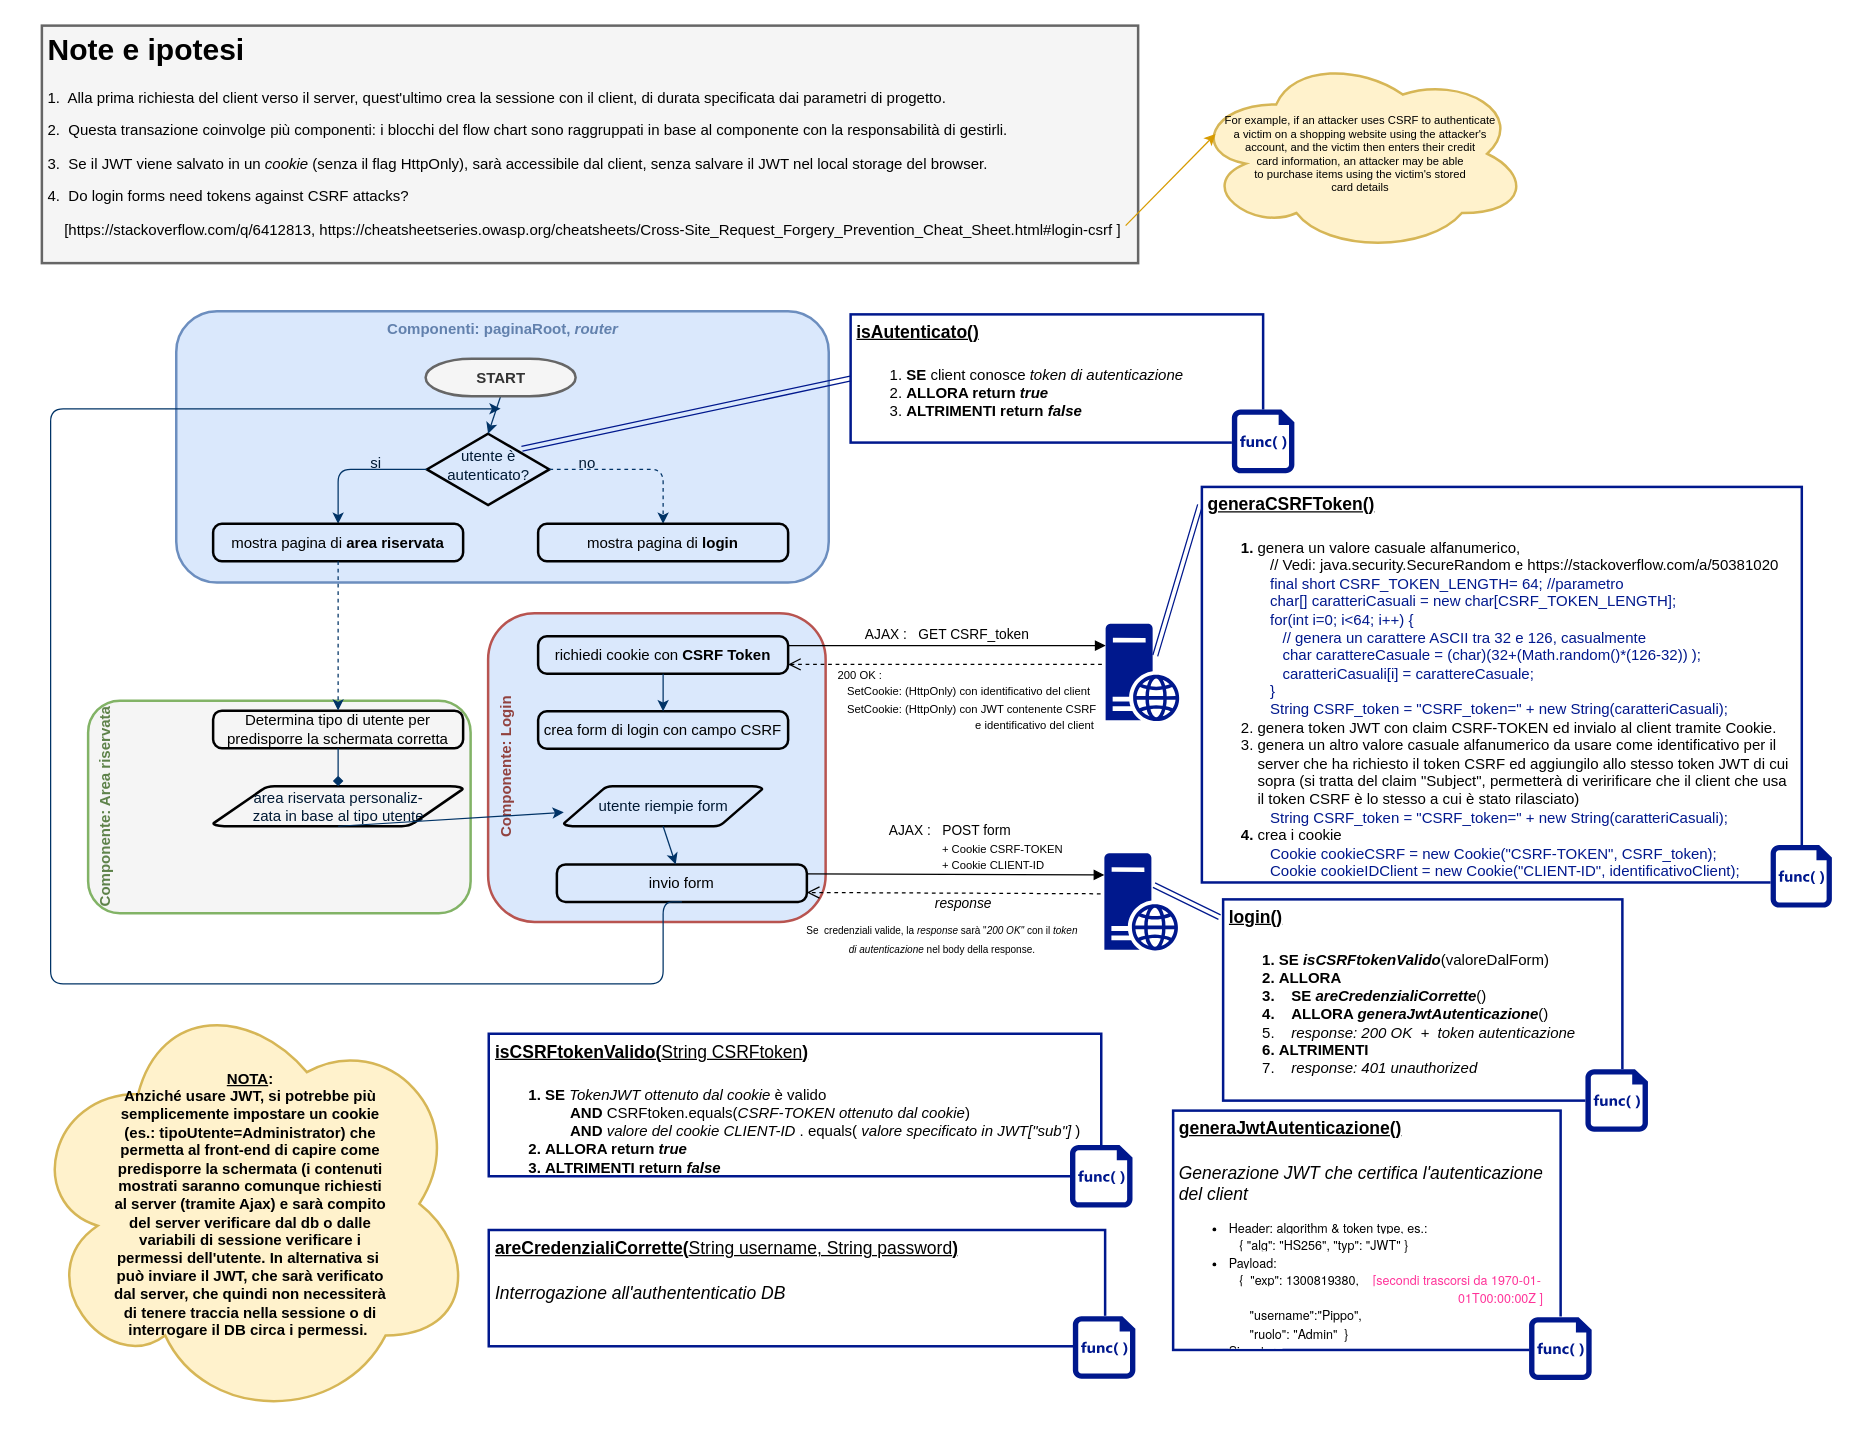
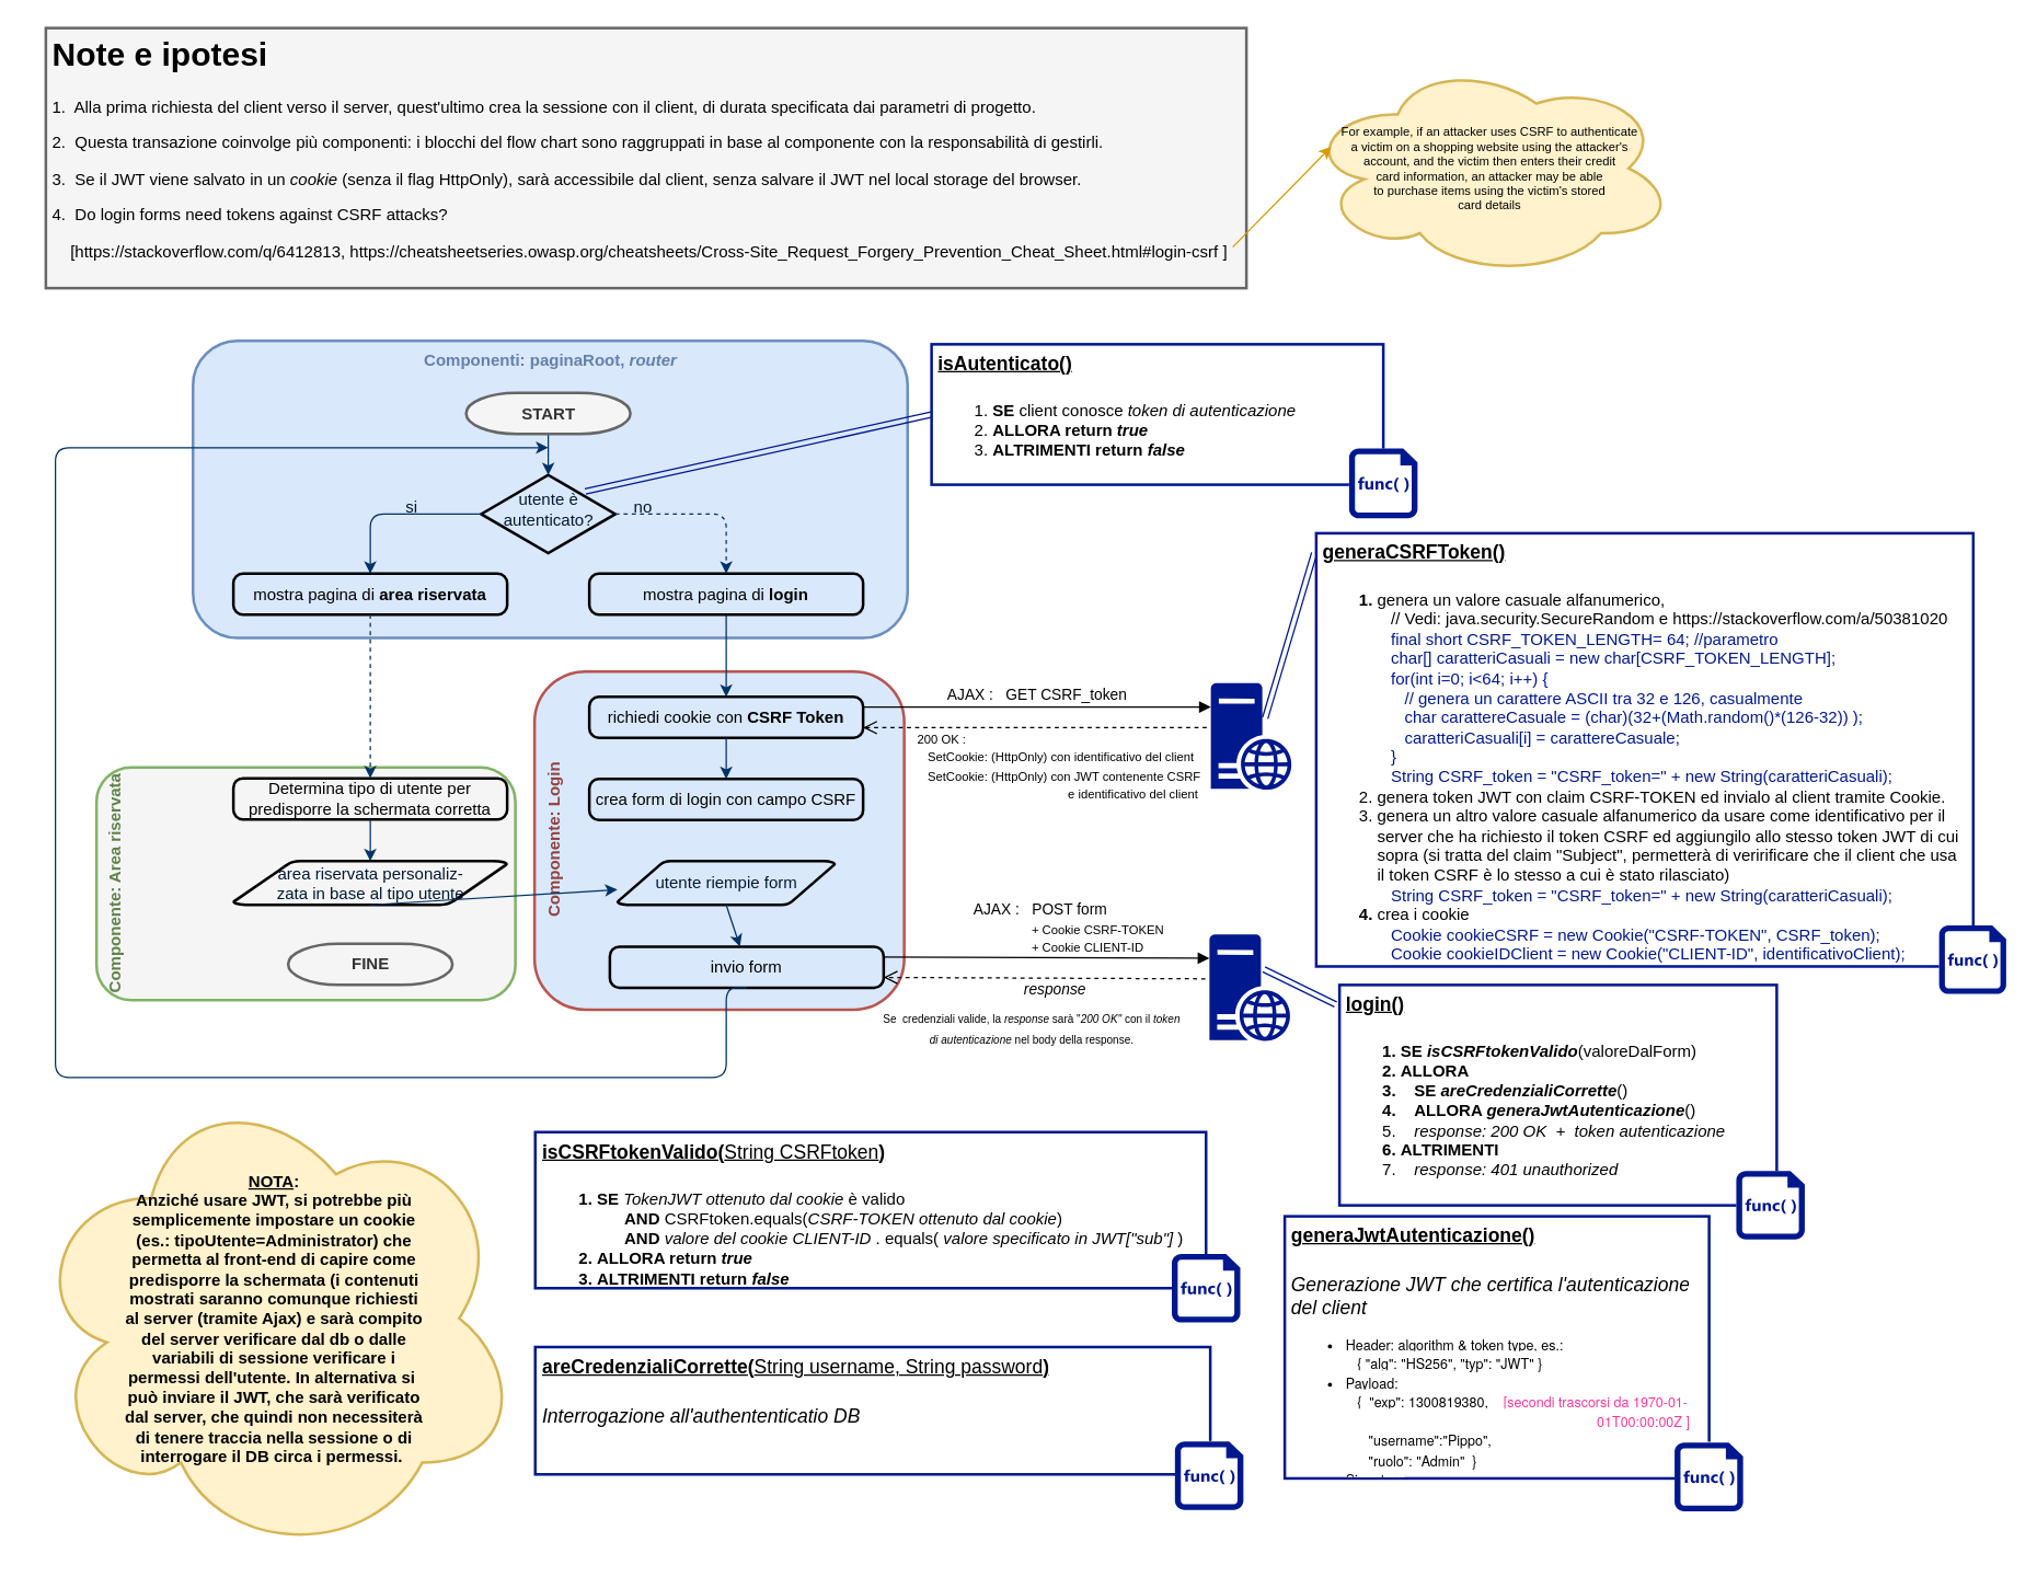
- <mxCell id="4" value="utente è&lt;br&gt;autenticato?" style="shape=mxgraph.flowchart.decision;fillColor=none;strokeColor=#000000;strokeWidth=2;gradientColor=none;gradientDirection=north;fontColor=#001933;fontStyle=0;html=1;verticalAlign=middle;spacing=0;spacingTop=-7;" parent="1" vertex="1"><mxGeometry x="341" y="346.5" width="98" height="57" as="geometry" /></mxCell>
+ <mxCell id="4" value="utente è&lt;br&gt;autenticato?" style="shape=mxgraph.flowchart.decision;fillColor=none;strokeColor=#000000;strokeWidth=2;gradientColor=none;gradientDirection=north;fontColor=#001933;fontStyle=0;html=1;verticalAlign=middle;spacing=0;spacingTop=-7;" parent="1" vertex="1"><mxGeometry x="351" y="346.5" width="98" height="57" as="geometry" /></mxCell>
+ <mxCell id="27" style="fontColor=#001933;fontStyle=1;strokeColor=#003366;strokeWidth=1;html=1;exitX=0.5;exitY=1;exitDx=0;exitDy=0;" parent="1" source="78" target="26" edge="1"><mxGeometry relative="1" as="geometry"><mxPoint x="365" y="636.5" as="sourcePoint" /><mxPoint x="365" y="702.5" as="targetPoint" /></mxGeometry></mxCell>
- <mxCell id="69" style="fontColor=#001933;fontStyle=1;strokeColor=#003366;strokeWidth=1;html=1;entryX=0.5;entryY=0;entryDx=0;entryDy=0;entryPerimeter=0;exitX=0.5;exitY=1;exitDx=0;exitDy=0;endArrow=diamond;" parent="1" source="64" target="68" edge="1"><mxGeometry relative="1" as="geometry"><mxPoint x="280" y="602" as="sourcePoint" /><mxPoint x="300" y="622" as="targetPoint" /></mxGeometry></mxCell>
+ <mxCell id="69" style="fontColor=#001933;fontStyle=1;strokeColor=#003366;strokeWidth=1;html=1;entryX=0.5;entryY=0;entryDx=0;entryDy=0;entryPerimeter=0;exitX=0.5;exitY=1;exitDx=0;exitDy=0;" parent="1" source="64" target="68" edge="1"><mxGeometry relative="1" as="geometry"><mxPoint x="280" y="602" as="sourcePoint" /><mxPoint x="300" y="622" as="targetPoint" /></mxGeometry></mxCell>
+ <mxCell id="70" value="&lt;b&gt;FINE&lt;/b&gt;" style="shape=mxgraph.flowchart.terminator;fillColor=#f5f5f5;strokeColor=#666666;strokeWidth=2;gradientDirection=north;fontStyle=0;html=1;fontColor=#333333;" parent="1" vertex="1"><mxGeometry x="210" y="688.929" width="120" height="30" as="geometry" /></mxCell>
